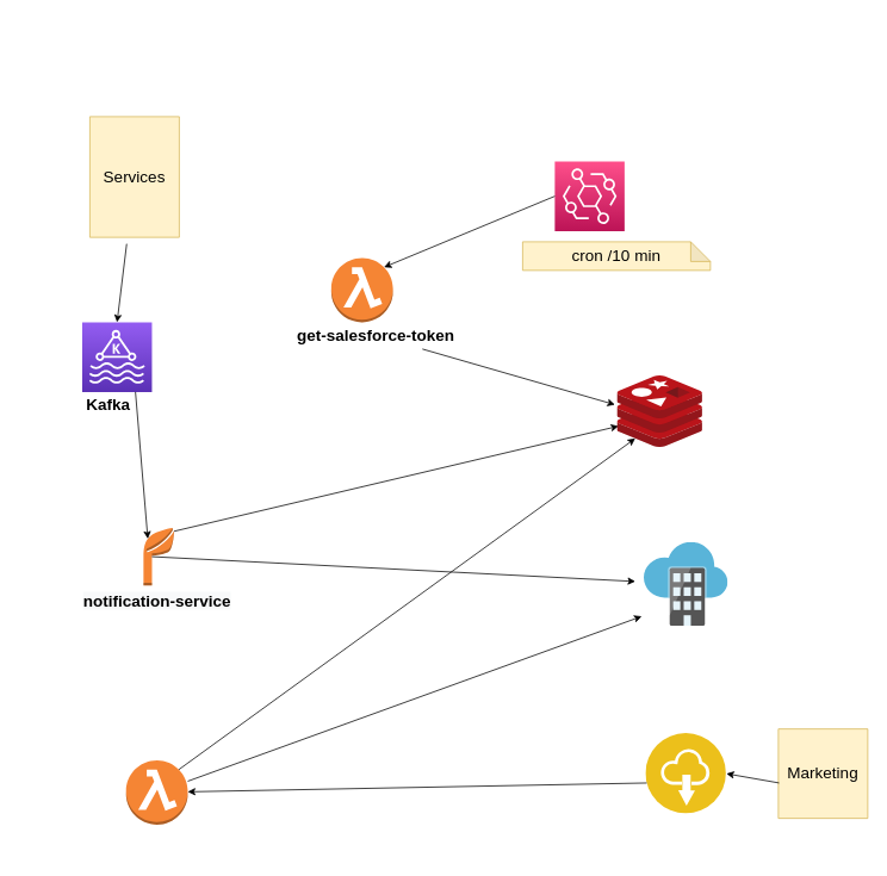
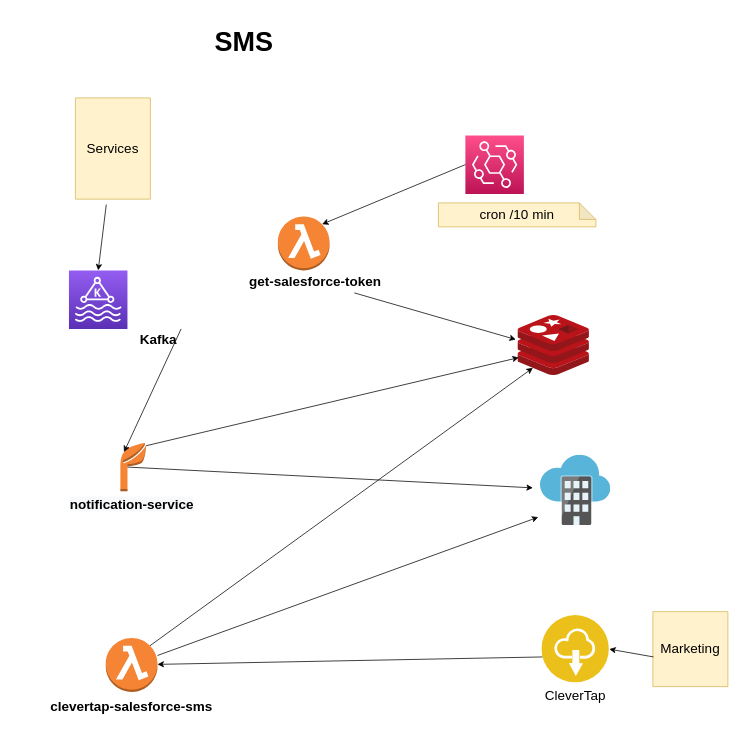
+ <mxCell id="33" value="&lt;h1&gt;SMS&lt;/h1&gt;" style="text;html=1;strokeColor=none;fillColor=none;spacing=5;spacingTop=-20;whiteSpace=wrap;overflow=hidden;rounded=0;fontSize=18;" vertex="1" parent="1"><mxGeometry x="281" y="20" width="90" height="70" as="geometry" /></mxCell>
- <mxCell id="32" value="&lt;p&gt;&lt;font style=&quot;font-size: 18px&quot;&gt;&lt;b&gt;Kafka&lt;/b&gt;&lt;/font&gt;&lt;/p&gt;" style="text;html=1;strokeColor=none;fillColor=none;align=center;verticalAlign=middle;whiteSpace=wrap;rounded=0;" vertex="1" parent="1"><mxGeometry x="91.44" y="438" width="59.56" height="30" as="geometry" /></mxCell>
+ <mxCell id="32" value="&lt;p&gt;&lt;font style=&quot;font-size: 18px&quot;&gt;&lt;b&gt;Kafka&lt;/b&gt;&lt;/font&gt;&lt;/p&gt;" style="text;html=1;strokeColor=none;fillColor=none;align=center;verticalAlign=middle;whiteSpace=wrap;rounded=0;" vertex="1" parent="1"><mxGeometry x="181.44" y="438" width="59.56" height="30" as="geometry" /></mxCell>
+ <mxCell id="20" value="&lt;p&gt;&lt;font style=&quot;font-size: 18px&quot;&gt;CleverTap&lt;/font&gt;&lt;/p&gt;" style="text;html=1;strokeColor=none;fillColor=none;align=center;verticalAlign=middle;whiteSpace=wrap;rounded=0;" vertex="1" parent="19"><mxGeometry y="72" width="175.5" height="30" as="geometry" /></mxCell>
+ <mxCell id="16" value="&lt;div&gt;&lt;b&gt;&lt;br&gt;&lt;/b&gt;&lt;/div&gt;&lt;div&gt;&lt;b&gt;clevertap-salesforce-sms&lt;/b&gt;&lt;/div&gt;&lt;div&gt;&lt;br&gt;&lt;/div&gt;" style="text;html=1;strokeColor=none;fillColor=none;align=center;verticalAlign=middle;whiteSpace=wrap;rounded=0;fontSize=18;" vertex="1" parent="14"><mxGeometry y="77.37" width="310" height="30" as="geometry" /></mxCell>
